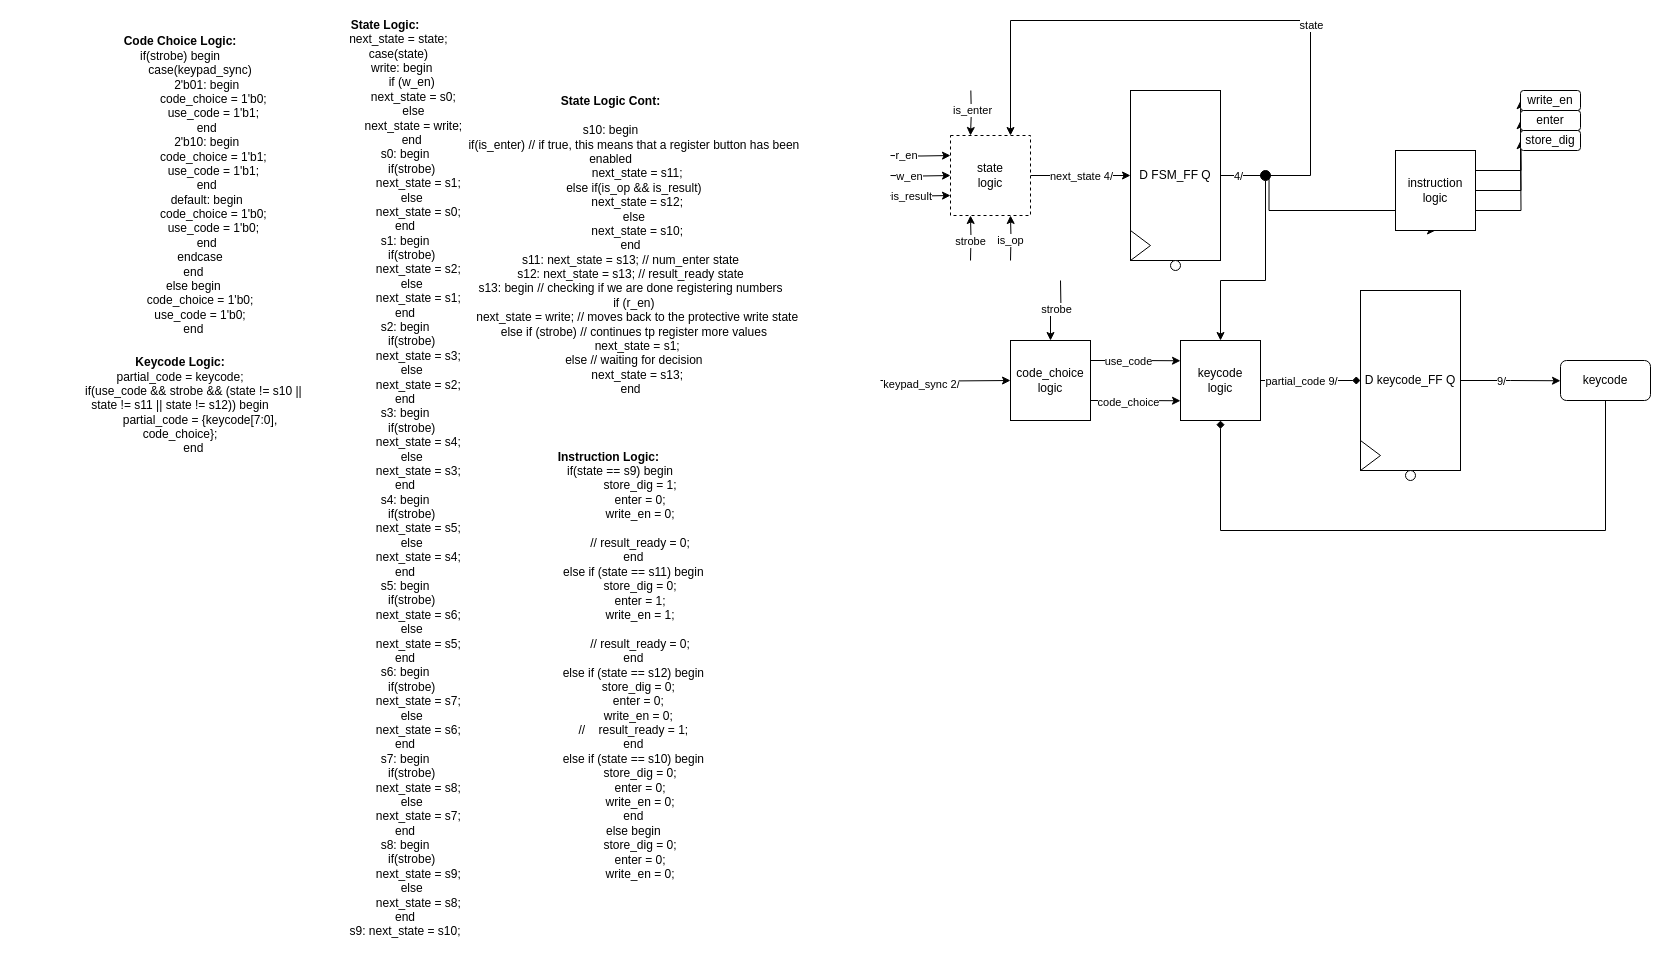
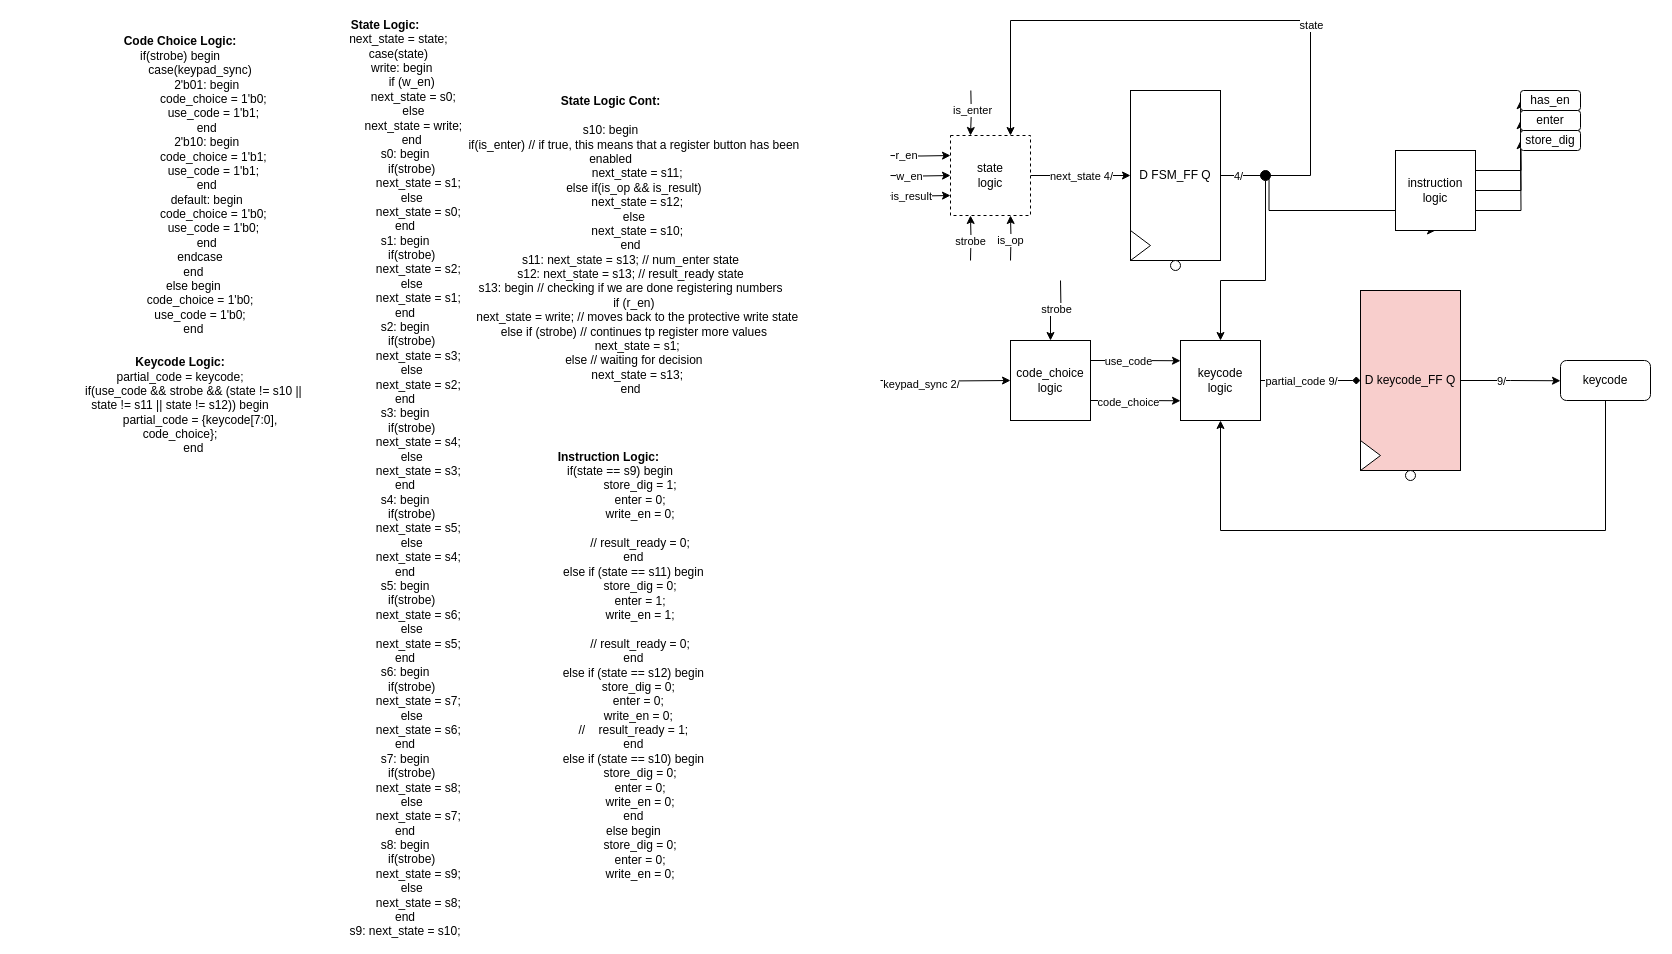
- <mxCell id="51" value="write_en" style="rounded=1;whiteSpace=wrap;html=1;" parent="1" vertex="1"><mxGeometry x="1520" y="90" width="60" height="20" as="geometry" /></mxCell>
+ <mxCell id="51" value="has_en" style="rounded=1;whiteSpace=wrap;html=1;" parent="1" vertex="1"><mxGeometry x="1520" y="90" width="60" height="20" as="geometry" /></mxCell>
- <mxCell id="34" value="D keycode_FF Q" style="rounded=0;whiteSpace=wrap;html=1;" parent="1" vertex="1"><mxGeometry x="1360" y="290" width="100" height="180" as="geometry" /></mxCell>
+ <mxCell id="34" value="D keycode_FF Q" style="rounded=0;whiteSpace=wrap;html=1;fillColor=#f8cecc;" parent="1" vertex="1"><mxGeometry x="1360" y="290" width="100" height="180" as="geometry" /></mxCell>
- <mxCell id="35" style="edgeStyle=orthogonalEdgeStyle;rounded=0;orthogonalLoop=1;jettySize=auto;html=1;exitX=0.5;exitY=1;exitDx=0;exitDy=0;entryX=0.5;entryY=1;entryDx=0;entryDy=0;endArrow=diamond;" parent="1" source="36" target="31" edge="1"><mxGeometry relative="1" as="geometry"><Array as="points"><mxPoint x="1605" y="530" /><mxPoint x="1220" y="530" /></Array></mxGeometry></mxCell>
+ <mxCell id="35" style="edgeStyle=orthogonalEdgeStyle;rounded=0;orthogonalLoop=1;jettySize=auto;html=1;exitX=0.5;exitY=1;exitDx=0;exitDy=0;entryX=0.5;entryY=1;entryDx=0;entryDy=0;" parent="1" source="36" target="31" edge="1"><mxGeometry relative="1" as="geometry"><Array as="points"><mxPoint x="1605" y="530" /><mxPoint x="1220" y="530" /></Array></mxGeometry></mxCell>
